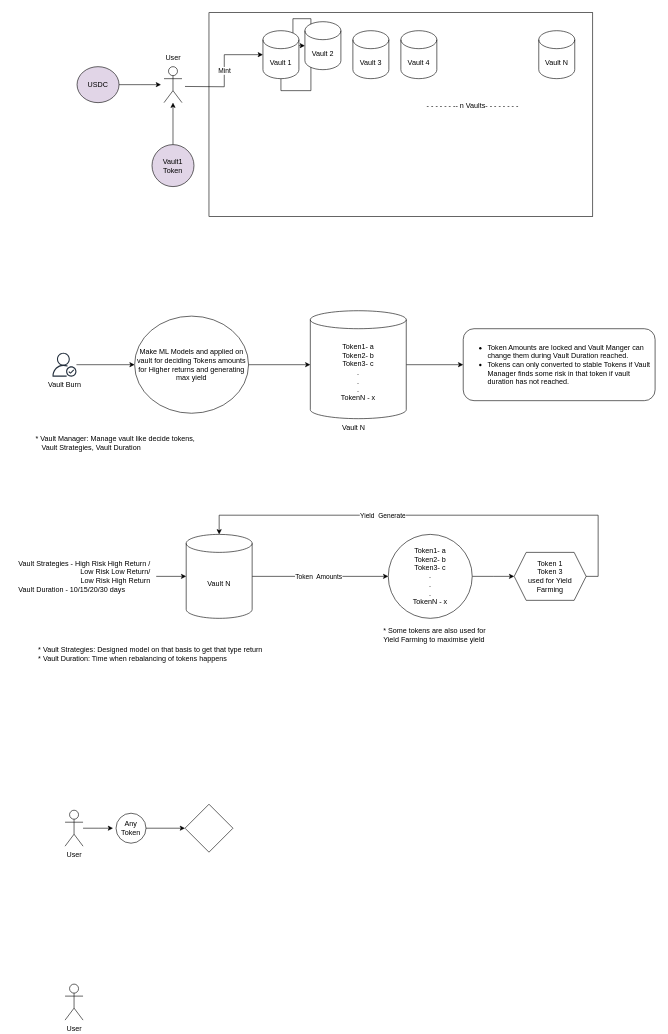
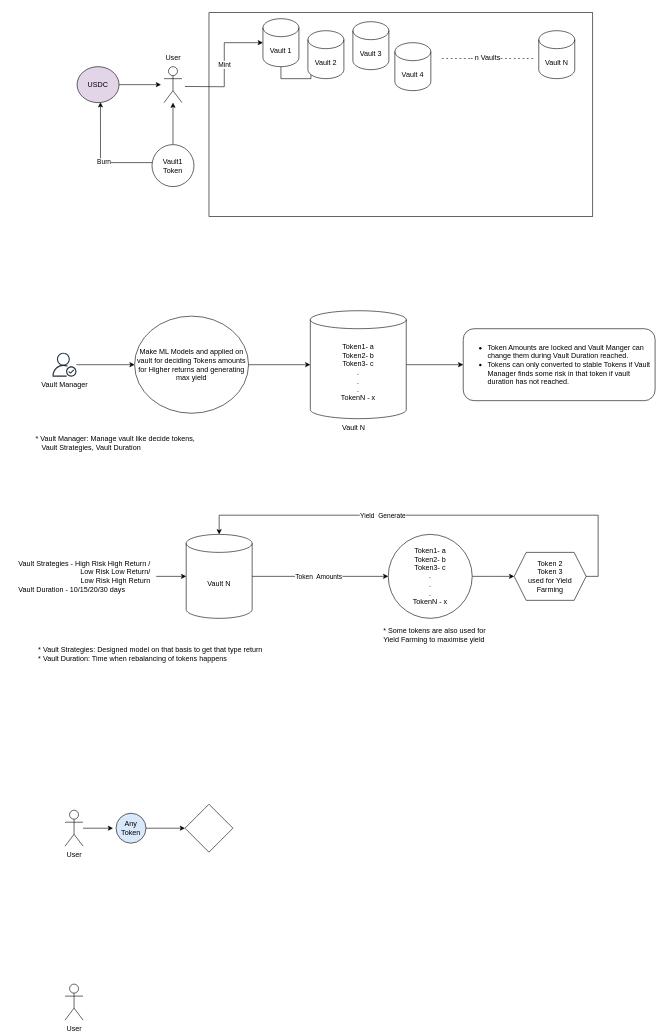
- <mxCell id="5" value="Vault 2" style="shape=cylinder3;whiteSpace=wrap;html=1;boundedLbl=1;backgroundOutline=1;size=15;" parent="1" vertex="1"><mxGeometry x="508" y="35" width="60" height="80" as="geometry" /></mxCell>
+ <mxCell id="5" value="Vault 2" style="shape=cylinder3;whiteSpace=wrap;html=1;boundedLbl=1;backgroundOutline=1;size=15;" parent="1" vertex="1"><mxGeometry x="513" y="50" width="60" height="80" as="geometry" /></mxCell>
- <mxCell id="4" value="Vault 1" style="shape=cylinder3;whiteSpace=wrap;html=1;boundedLbl=1;backgroundOutline=1;size=15;" parent="1" vertex="1"><mxGeometry x="438" y="50" width="60" height="80" as="geometry" /></mxCell>
+ <mxCell id="4" value="Vault 1" style="shape=cylinder3;whiteSpace=wrap;html=1;boundedLbl=1;backgroundOutline=1;size=15;" parent="1" vertex="1"><mxGeometry x="438" y="30" width="60" height="80" as="geometry" /></mxCell>
- <mxCell id="6" value="Vault 3" style="shape=cylinder3;whiteSpace=wrap;html=1;boundedLbl=1;backgroundOutline=1;size=15;" parent="1" vertex="1"><mxGeometry x="588" y="50" width="60" height="80" as="geometry" /></mxCell>
+ <mxCell id="6" value="Vault 3" style="shape=cylinder3;whiteSpace=wrap;html=1;boundedLbl=1;backgroundOutline=1;size=15;" parent="1" vertex="1"><mxGeometry x="588" y="35" width="60" height="80" as="geometry" /></mxCell>
- <mxCell id="7" value="Vault 4" style="shape=cylinder3;whiteSpace=wrap;html=1;boundedLbl=1;backgroundOutline=1;size=15;" parent="1" vertex="1"><mxGeometry x="668" y="50" width="60" height="80" as="geometry" /></mxCell>
+ <mxCell id="7" value="Vault 4" style="shape=cylinder3;whiteSpace=wrap;html=1;boundedLbl=1;backgroundOutline=1;size=15;" parent="1" vertex="1"><mxGeometry x="658" y="70" width="60" height="80" as="geometry" /></mxCell>
- <mxCell id="23" value="- - - - - - -- n Vaults- - - - - - - -" style="text;html=1;strokeColor=none;fillColor=none;align=center;verticalAlign=middle;whiteSpace=wrap;rounded=0;" parent="1" vertex="1"><mxGeometry x="703" y="160" width="170" height="30" as="geometry" /></mxCell>
+ <mxCell id="23" value="- - - - - - -- n Vaults- - - - - - - -" style="text;html=1;strokeColor=none;fillColor=none;align=center;verticalAlign=middle;whiteSpace=wrap;rounded=0;" parent="1" vertex="1"><mxGeometry x="728" y="80" width="170" height="30" as="geometry" /></mxCell>
+ <mxCell id="11" style="edgeStyle=orthogonalEdgeStyle;rounded=0;orthogonalLoop=1;jettySize=auto;html=1;exitX=0;exitY=1;exitDx=0;exitDy=0;entryX=0.558;entryY=0.988;entryDx=0;entryDy=0;entryPerimeter=0;" parent="1" source="14" target="25" edge="1"><mxGeometry relative="1" as="geometry"><mxPoint x="158" y="200" as="targetPoint" /><Array as="points"><mxPoint x="267" y="270" /><mxPoint x="168" y="270" /><mxPoint x="168" y="179" /></Array></mxGeometry></mxCell>
+ <mxCell id="12" value="Burn" style="edgeLabel;html=1;align=center;verticalAlign=middle;resizable=0;points=[];" parent="11" vertex="1" connectable="0"><mxGeometry x="-0.104" y="-2" relative="1" as="geometry"><mxPoint x="-23" as="offset" /></mxGeometry></mxCell>
- <mxCell id="14" value="Vault1 Token" style="ellipse;whiteSpace=wrap;html=1;fillColor=#e1d5e7;" parent="1" vertex="1"><mxGeometry x="253" y="240" width="70" height="70" as="geometry" /></mxCell>
+ <mxCell id="14" value="Vault1 Token" style="ellipse;whiteSpace=wrap;html=1;" parent="1" vertex="1"><mxGeometry x="253" y="240" width="70" height="70" as="geometry" /></mxCell>
- <mxCell id="33" value="Vault Burn" style="text;html=1;align=center;verticalAlign=middle;resizable=0;points=[];autosize=1;strokeColor=none;fillColor=none;" parent="1" vertex="1"><mxGeometry x="57" y="626" width="100" height="30" as="geometry" /></mxCell>
+ <mxCell id="33" value="Vault Manager" style="text;html=1;align=center;verticalAlign=middle;resizable=0;points=[];autosize=1;strokeColor=none;fillColor=none;" parent="1" vertex="1"><mxGeometry x="57" y="626" width="100" height="30" as="geometry" /></mxCell>
- <mxCell id="29" value="Token 1&lt;br&gt;Token 3&lt;br&gt;used for Yield Farming" style="shape=hexagon;perimeter=hexagonPerimeter2;whiteSpace=wrap;html=1;fixedSize=1;" parent="1" vertex="1"><mxGeometry x="857" y="920" width="120" height="80" as="geometry" /></mxCell>
+ <mxCell id="29" value="Token 2&lt;br&gt;Token 3&lt;br&gt;used for Yield Farming" style="shape=hexagon;perimeter=hexagonPerimeter2;whiteSpace=wrap;html=1;fixedSize=1;" parent="1" vertex="1"><mxGeometry x="857" y="920" width="120" height="80" as="geometry" /></mxCell>
- <mxCell id="45" value="Any Token" style="ellipse;whiteSpace=wrap;html=1;aspect=fixed;" vertex="1" parent="1"><mxGeometry x="193" y="1355" width="50" height="50" as="geometry" /></mxCell>
+ <mxCell id="45" value="Any Token" style="ellipse;whiteSpace=wrap;html=1;aspect=fixed;fillColor=#dae8fc;" vertex="1" parent="1"><mxGeometry x="193" y="1355" width="50" height="50" as="geometry" /></mxCell>
